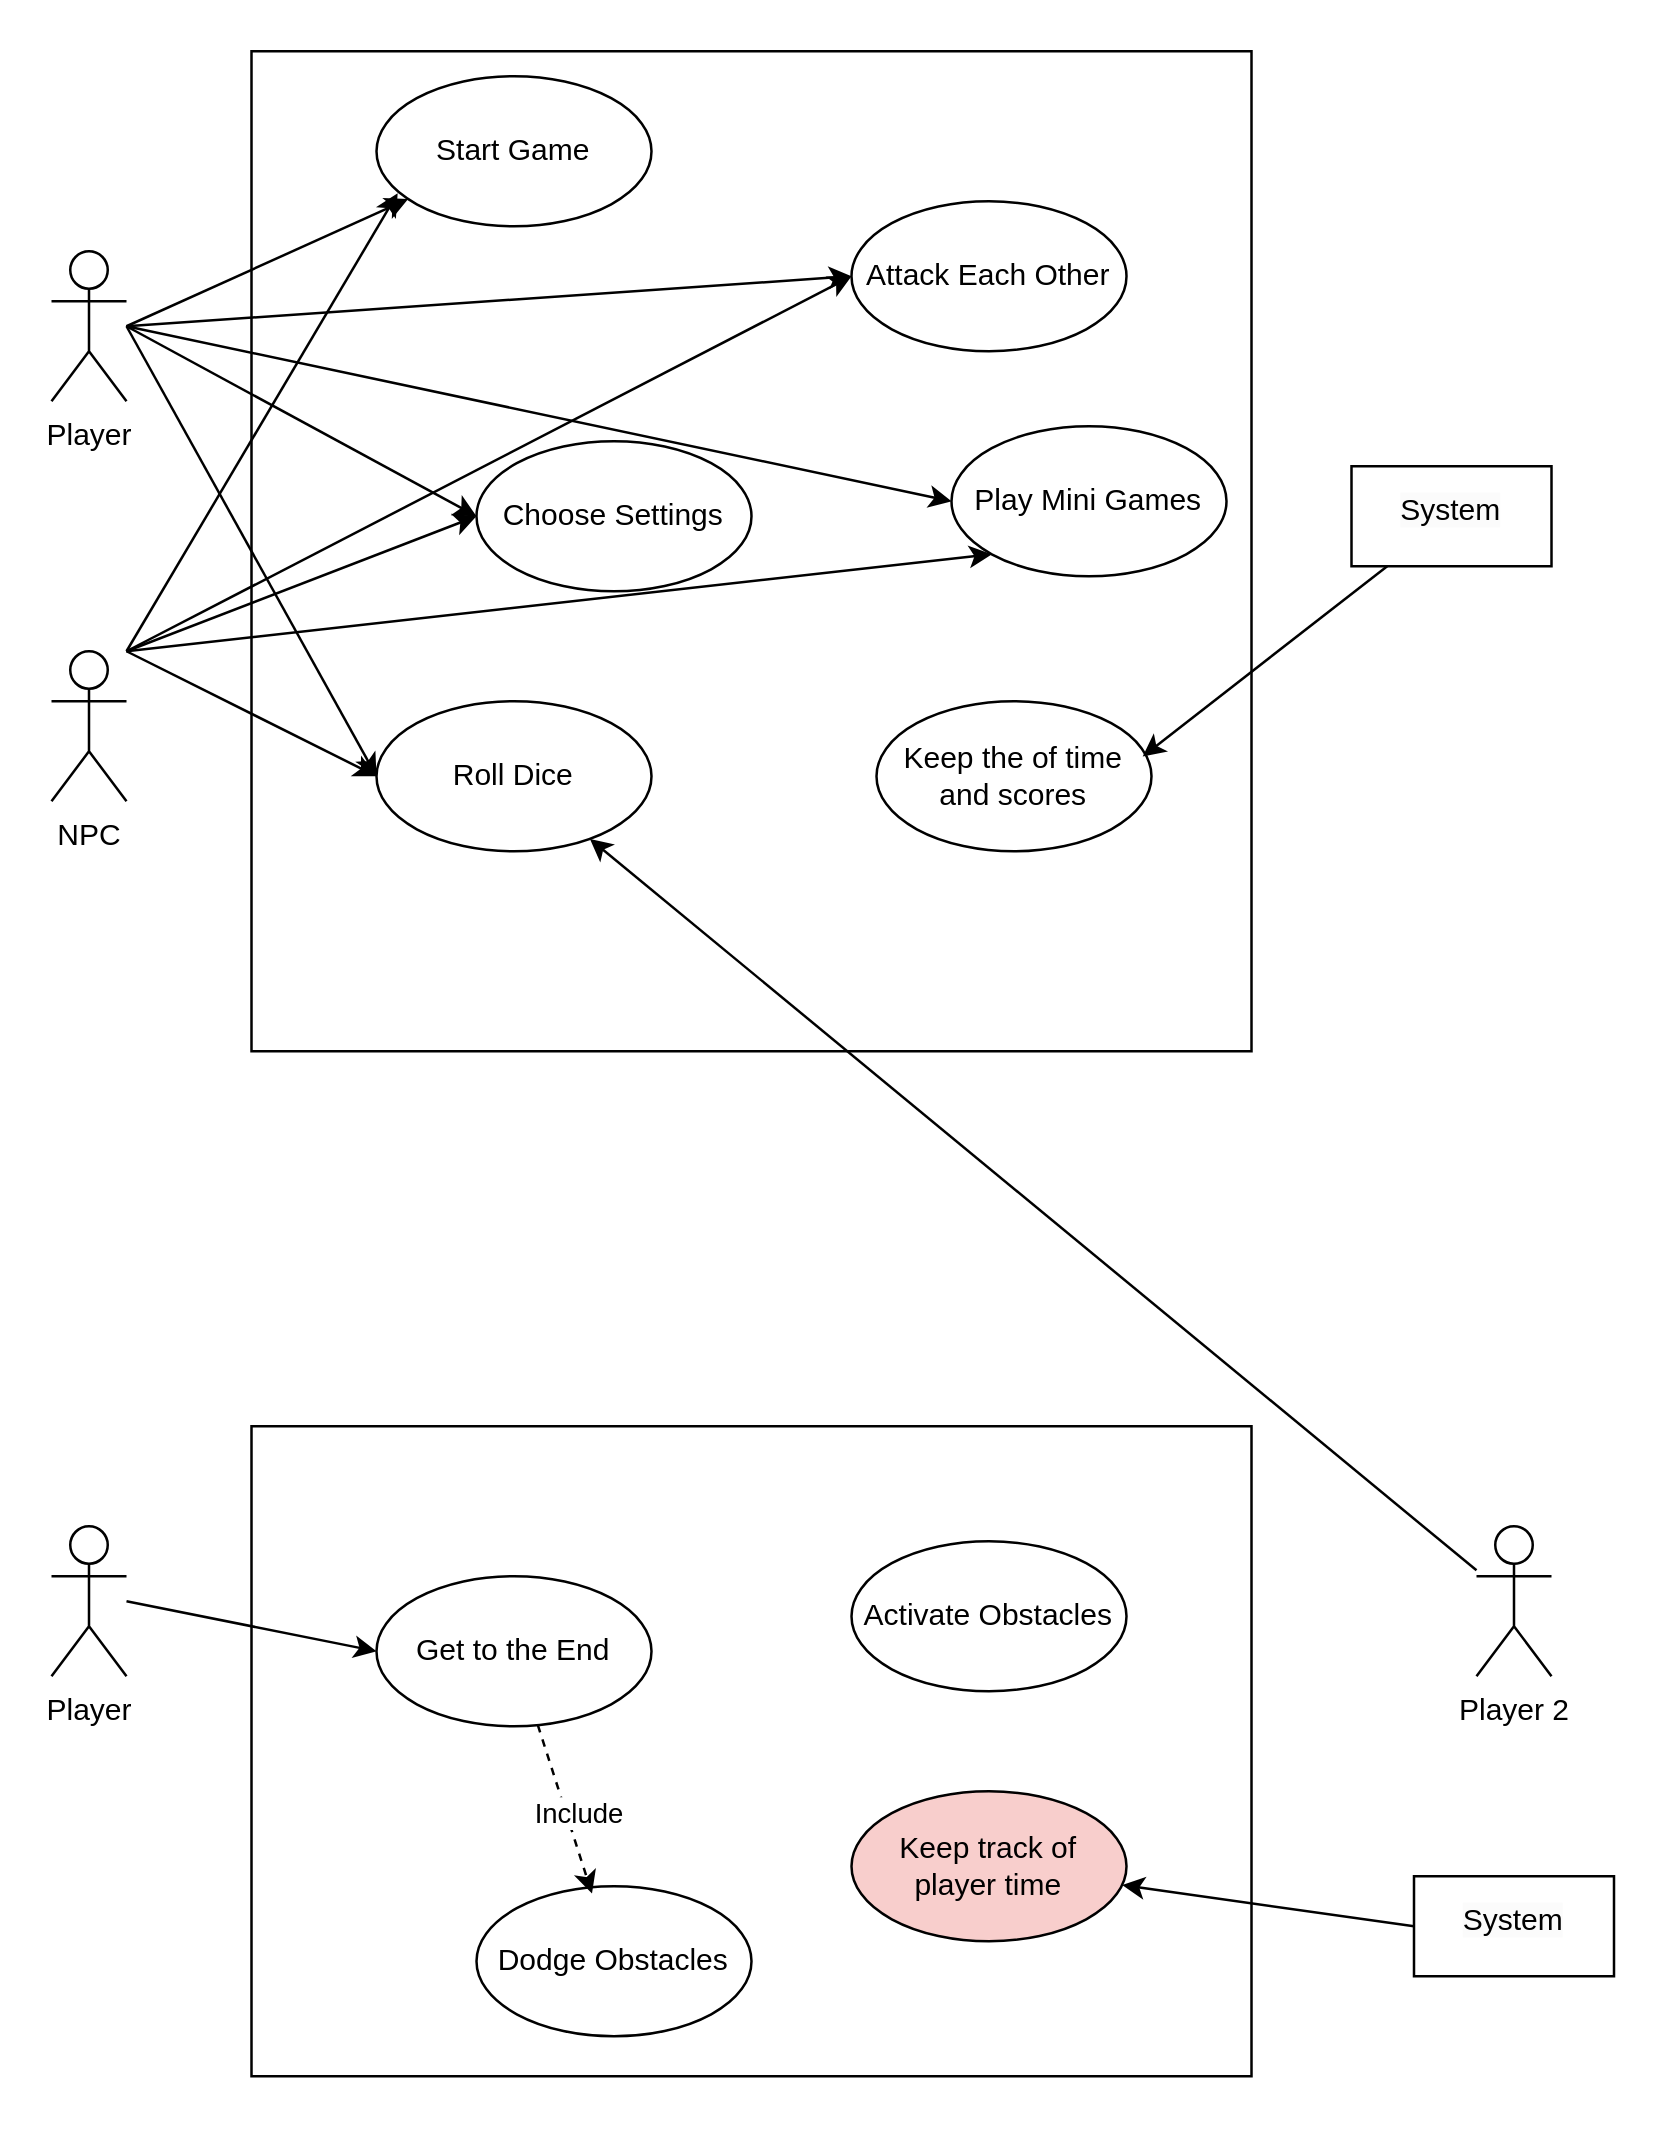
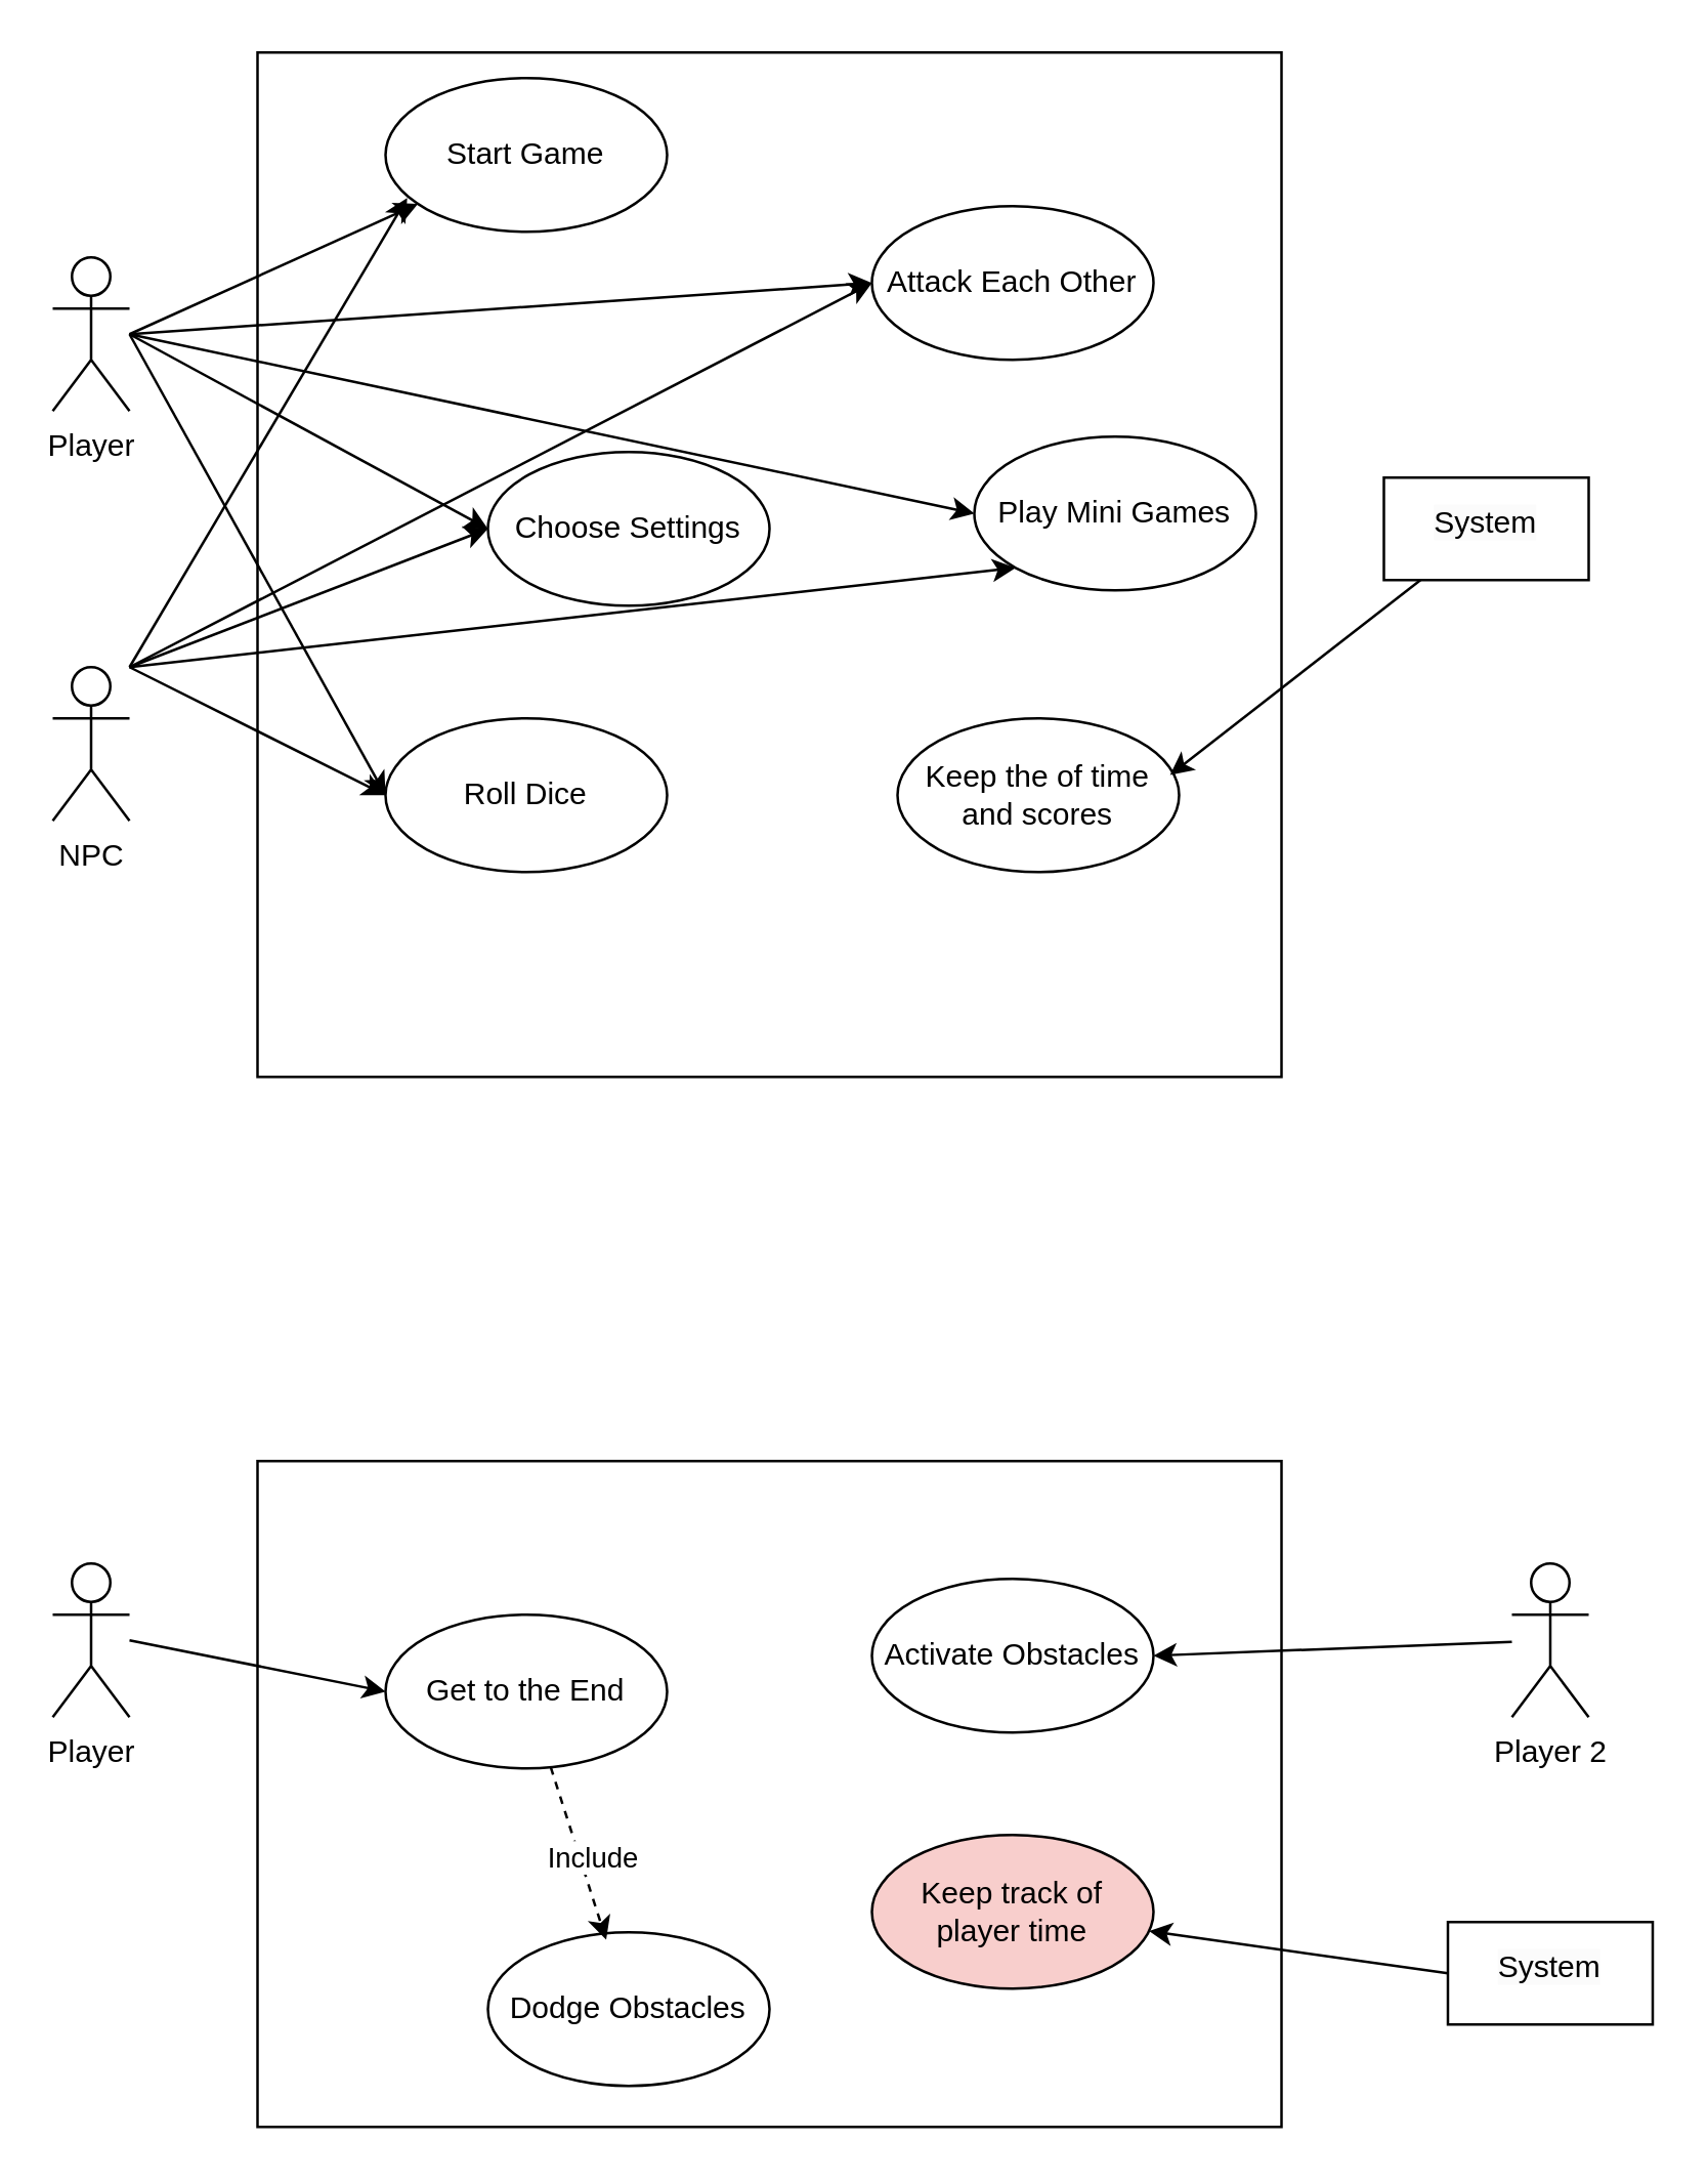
- <mxCell id="23" value="" style="endArrow=classic;html=1;rounded=0;" edge="1" parent="1" source="15" target="11"><mxGeometry width="50" height="50" relative="1" as="geometry"><mxPoint x="500" y="700" as="sourcePoint" /><mxPoint x="550" y="650" as="targetPoint" /></mxGeometry></mxCell>
+ <mxCell id="23" value="" style="endArrow=classic;html=1;rounded=0;entryX=1;entryY=0.5;entryDx=0;entryDy=0;" edge="1" parent="1" source="15" target="17"><mxGeometry width="50" height="50" relative="1" as="geometry"><mxPoint x="500" y="700" as="sourcePoint" /><mxPoint x="550" y="650" as="targetPoint" /></mxGeometry></mxCell>
